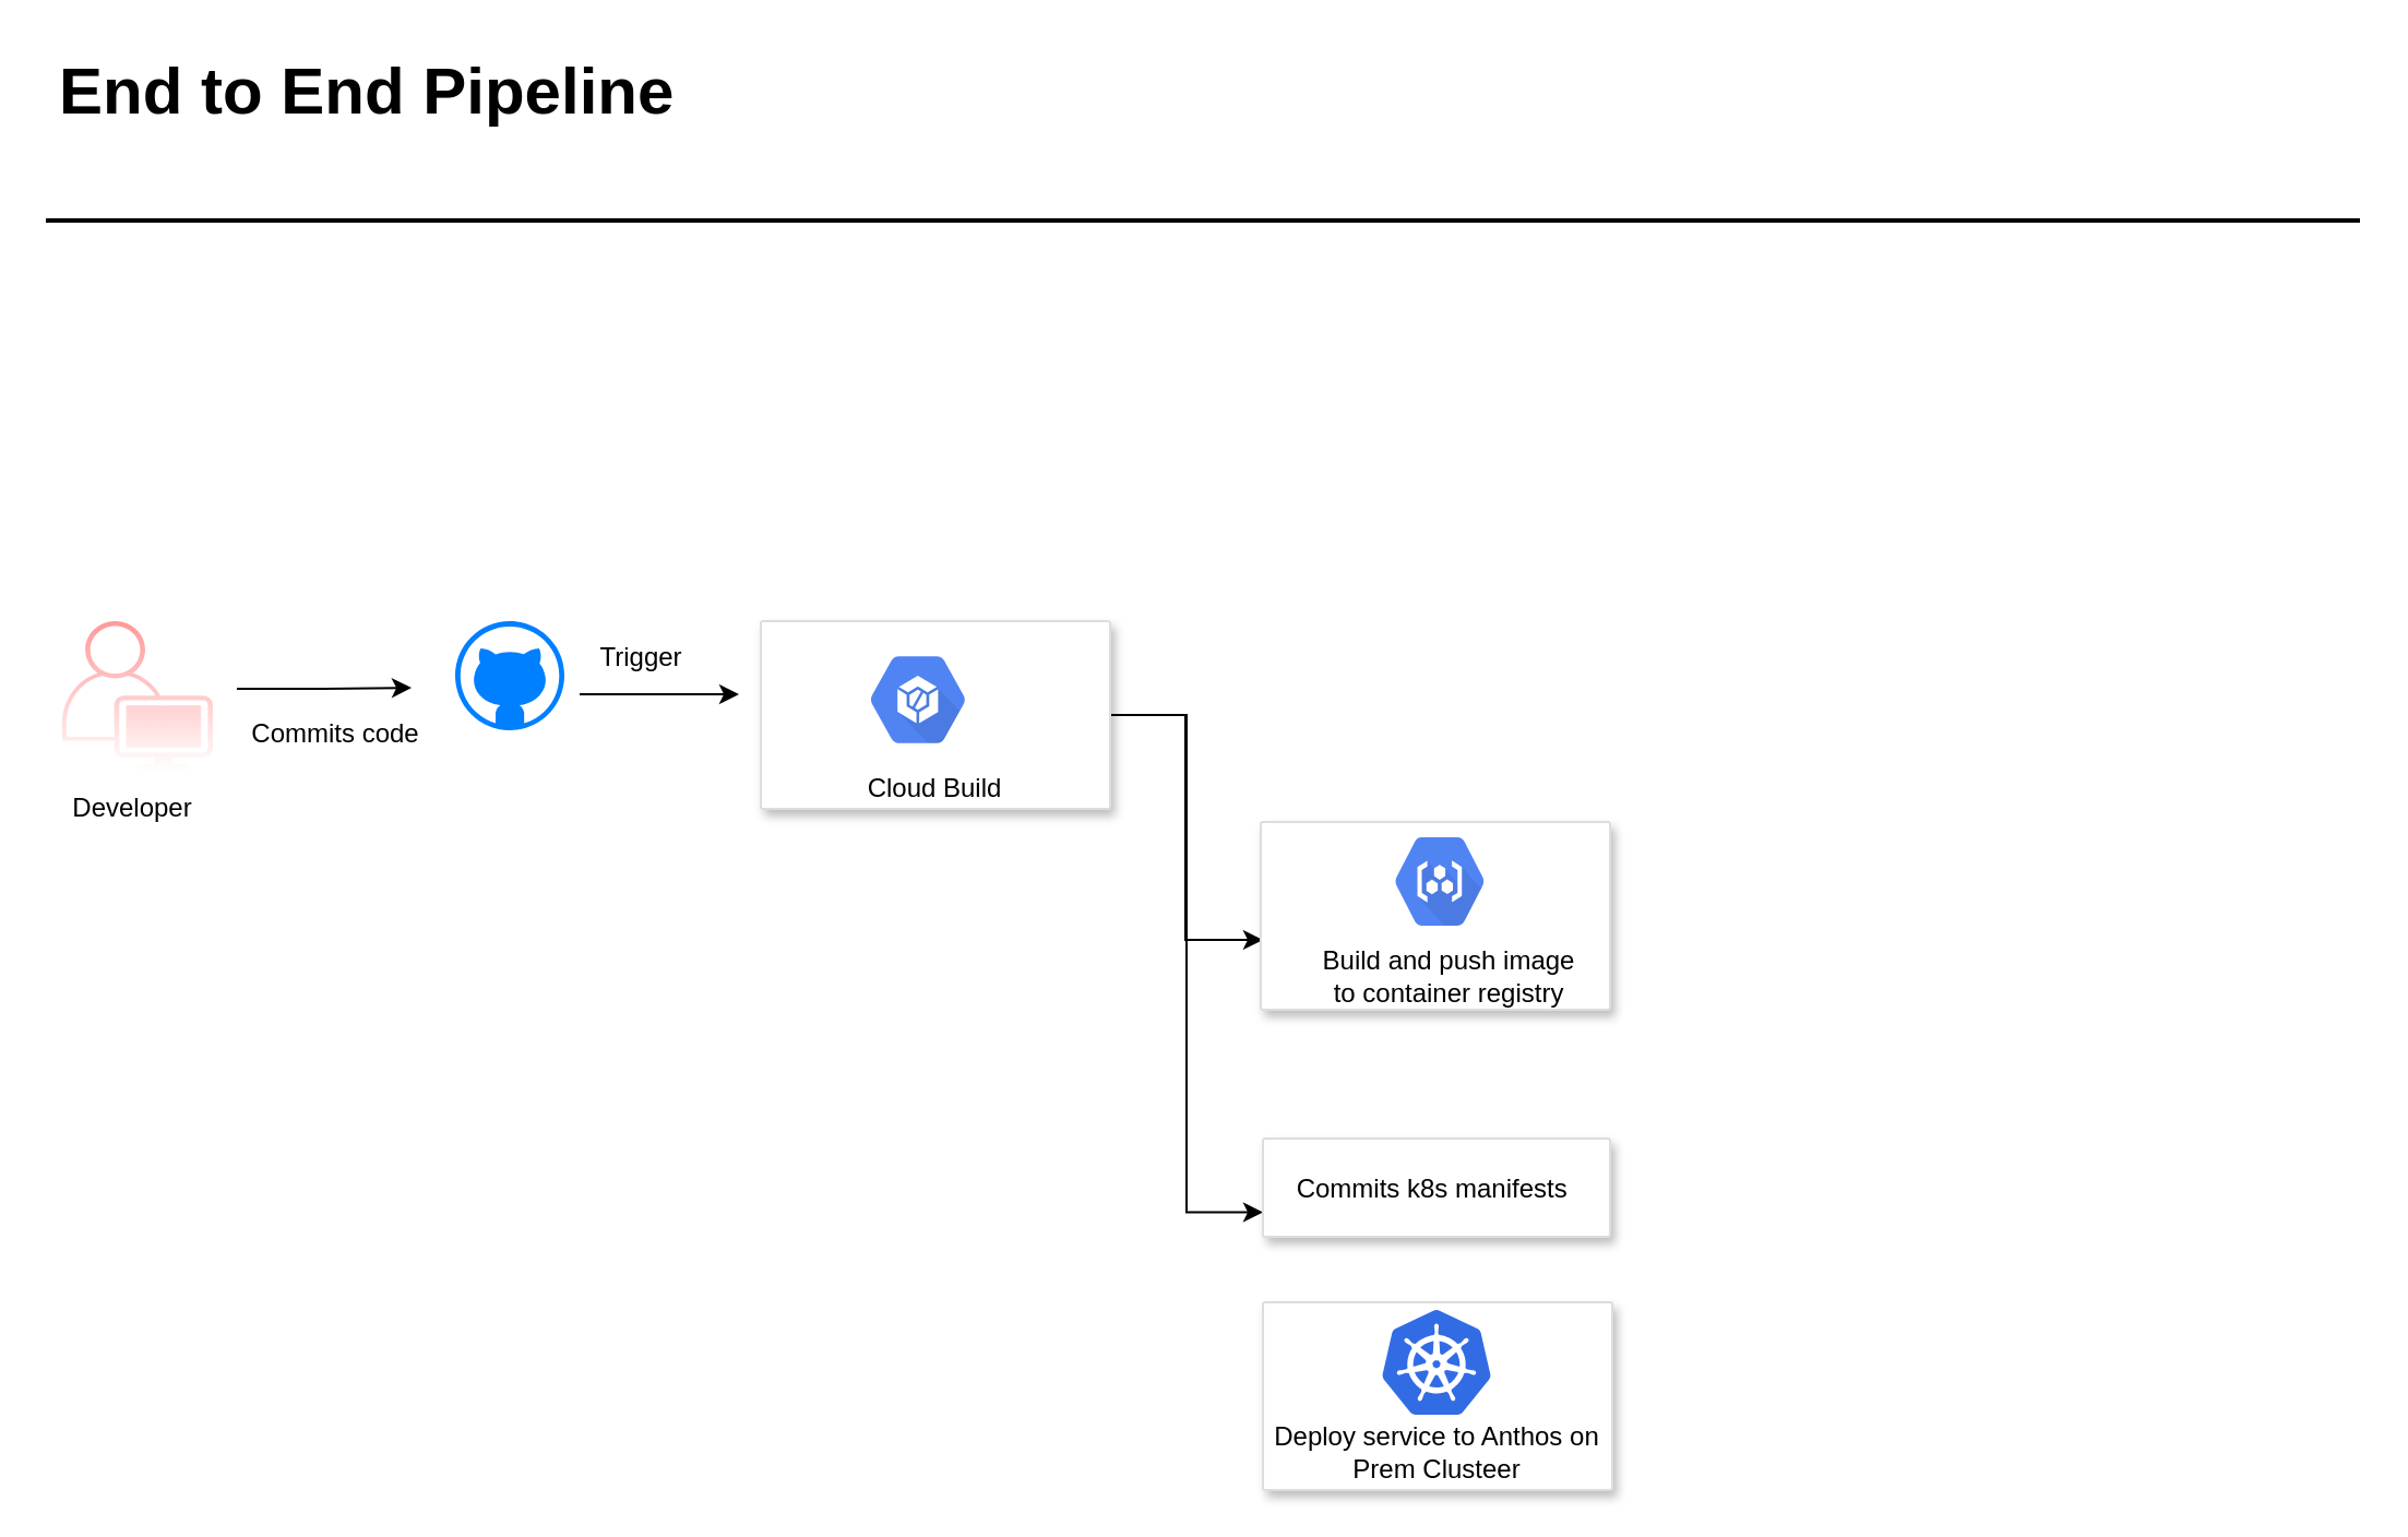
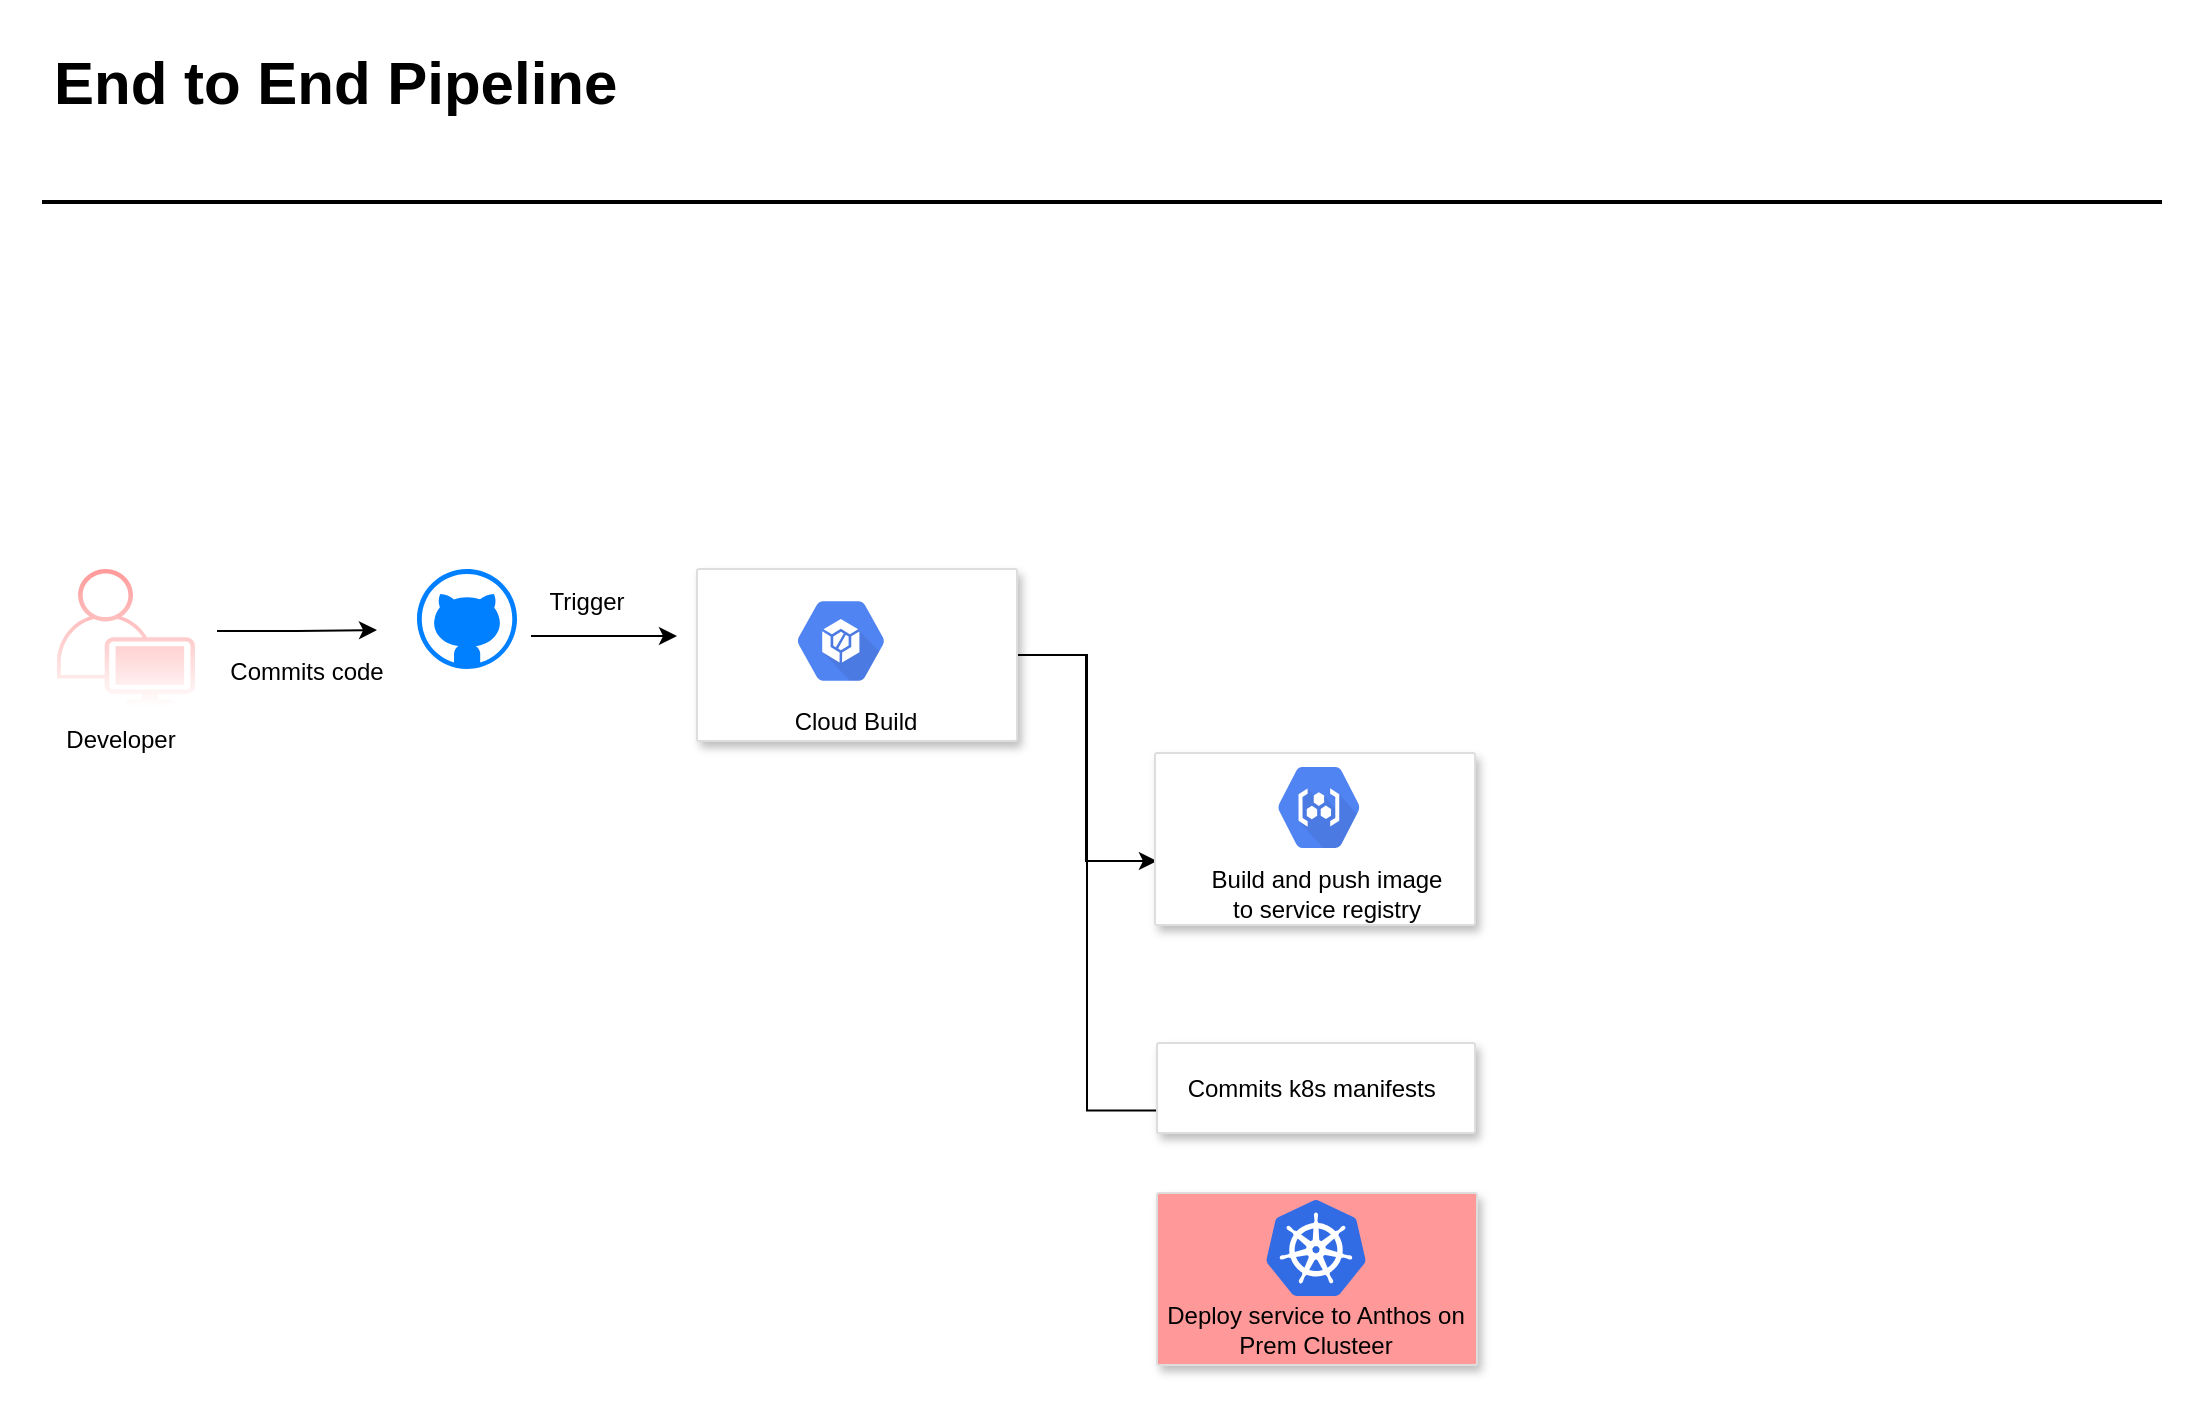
- <mxCell id="18" value="Build and push image &lt;br&gt;to container registry" style="text;html=1;align=center;verticalAlign=middle;resizable=0;points=[];autosize=1;strokeColor=none;" vertex="1" parent="1"><mxGeometry x="598" y="432" width="130" height="30" as="geometry" /></mxCell>
+ <mxCell id="18" value="Build and push image &lt;br&gt;to service registry" style="text;html=1;align=center;verticalAlign=middle;resizable=0;points=[];autosize=1;strokeColor=none;" vertex="1" parent="1"><mxGeometry x="598" y="432" width="130" height="30" as="geometry" /></mxCell>
- <mxCell id="10" style="edgeStyle=orthogonalEdgeStyle;rounded=0;orthogonalLoop=1;jettySize=auto;html=1;entryX=0;entryY=0.75;entryDx=0;entryDy=0;" edge="1" parent="1" source="11" target="12"><mxGeometry relative="1" as="geometry" /></mxCell>
+ <mxCell id="10" style="edgeStyle=orthogonalEdgeStyle;rounded=0;orthogonalLoop=1;jettySize=auto;html=1;entryX=0;entryY=0.75;entryDx=0;entryDy=0;endArrow=none;" edge="1" parent="1" source="11" target="12"><mxGeometry relative="1" as="geometry" /></mxCell>
- <mxCell id="2" value="Deploy service to Anthos on Prem Clusteer" style="strokeColor=#dddddd;shadow=1;strokeWidth=1;rounded=1;absoluteArcSize=1;arcSize=2;align=center;verticalAlign=bottom;whiteSpace=wrap;" vertex="1" parent="1"><mxGeometry x="578" y="596" width="160" height="86" as="geometry" /></mxCell>
+ <mxCell id="2" value="Deploy service to Anthos on Prem Clusteer" style="strokeColor=#dddddd;shadow=1;strokeWidth=1;rounded=1;absoluteArcSize=1;arcSize=2;align=center;verticalAlign=bottom;whiteSpace=wrap;fillColor=#ff9999;" vertex="1" parent="1"><mxGeometry x="578" y="596" width="160" height="86" as="geometry" /></mxCell>
